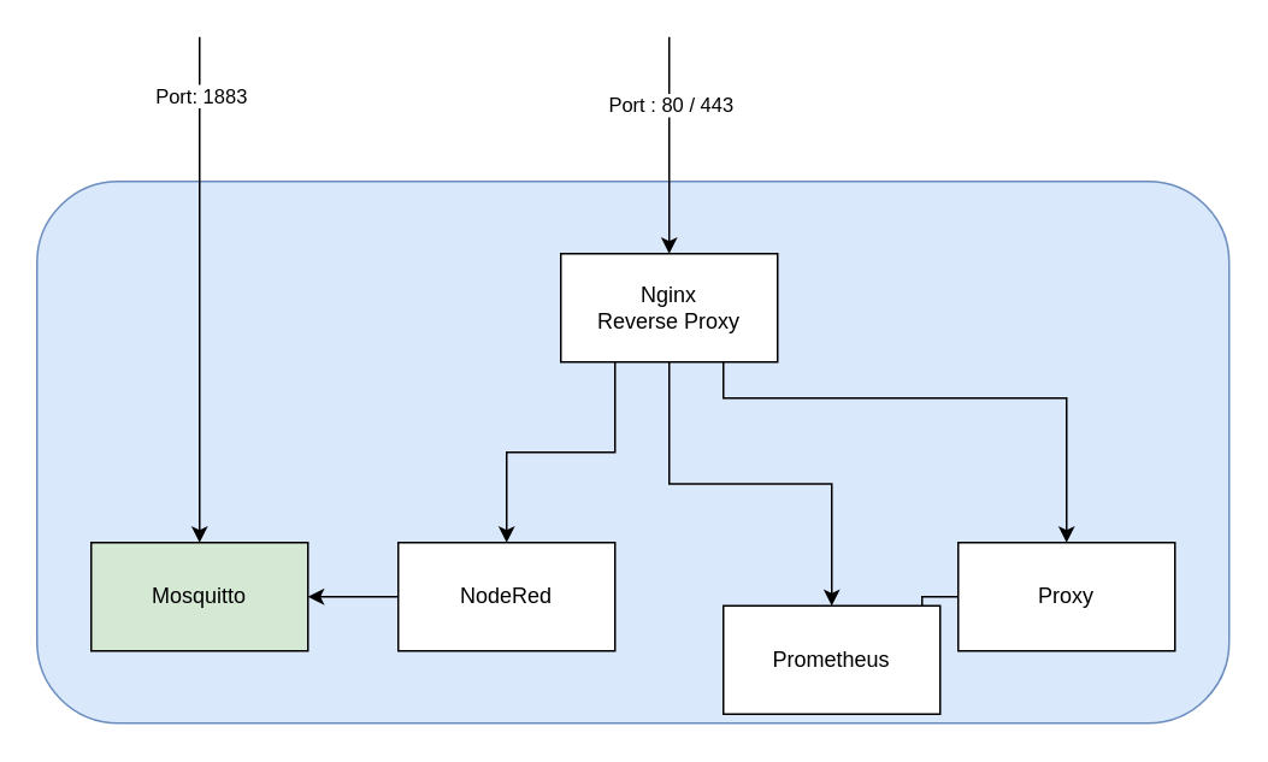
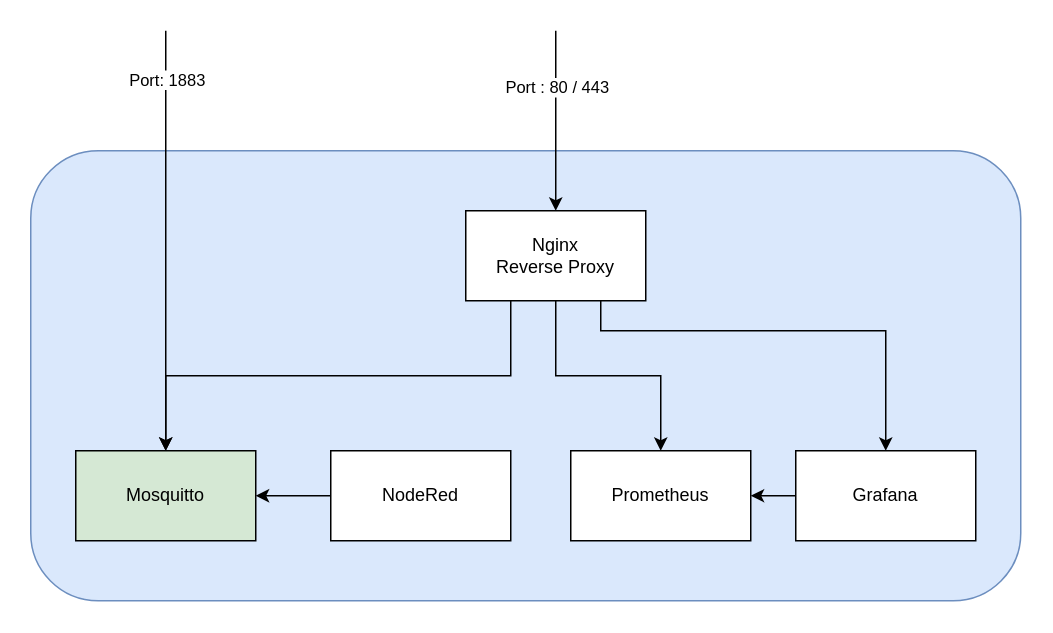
- <mxCell id="8" style="edgeStyle=orthogonalEdgeStyle;rounded=0;orthogonalLoop=1;jettySize=auto;html=1;exitX=0.25;exitY=1;exitDx=0;exitDy=0;" edge="1" parent="1" source="11" target="4"><mxGeometry relative="1" as="geometry" /></mxCell>
+ <mxCell id="8" style="edgeStyle=orthogonalEdgeStyle;rounded=0;orthogonalLoop=1;jettySize=auto;html=1;exitX=0.25;exitY=1;exitDx=0;exitDy=0;" edge="1" parent="1" source="11" target="5"><mxGeometry relative="1" as="geometry" /></mxCell>
- <mxCell id="7" value="Proxy" style="rounded=0;whiteSpace=wrap;html=1;" vertex="1" parent="1"><mxGeometry x="530" y="300" width="120" height="60" as="geometry" /></mxCell>
+ <mxCell id="7" value="Grafana" style="rounded=0;whiteSpace=wrap;html=1;" vertex="1" parent="1"><mxGeometry x="530" y="300" width="120" height="60" as="geometry" /></mxCell>
- <mxCell id="12" value="Prometheus" style="rounded=0;whiteSpace=wrap;html=1;" vertex="1" parent="1"><mxGeometry x="400" y="335" width="120" height="60" as="geometry" /></mxCell>
+ <mxCell id="12" value="Prometheus" style="rounded=0;whiteSpace=wrap;html=1;" vertex="1" parent="1"><mxGeometry x="380" y="300" width="120" height="60" as="geometry" /></mxCell>
